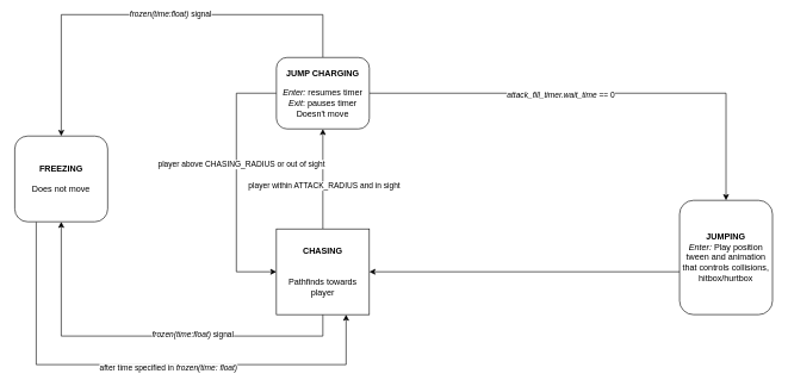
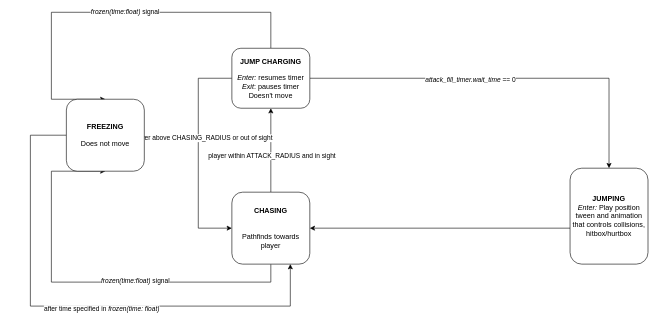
- <mxCell id="18" value="&lt;b&gt;FREEZING&lt;/b&gt;&lt;br&gt;&lt;br&gt;Does not move" style="rounded=1;whiteSpace=wrap;html=1;fontSize=12;glass=0;strokeWidth=1;shadow=0;" vertex="1" parent="1"><mxGeometry x="20" y="190" width="130" height="120" as="geometry" /></mxCell>
+ <mxCell id="18" value="&lt;b&gt;FREEZING&lt;/b&gt;&lt;br&gt;&lt;br&gt;Does not move" style="rounded=1;whiteSpace=wrap;html=1;fontSize=12;glass=0;strokeWidth=1;shadow=0;" vertex="1" parent="1"><mxGeometry x="110" y="165" width="130" height="120" as="geometry" /></mxCell>
- <mxCell id="6" value="&lt;b&gt;CHASING&lt;/b&gt;&lt;br&gt;&lt;br&gt;&lt;br&gt;Pathfinds towards player" style="whiteSpace=wrap;html=1;fontSize=12;glass=0;strokeWidth=1;shadow=0;rounded=0;" parent="1" vertex="1"><mxGeometry x="386" y="320" width="130" height="120" as="geometry" /></mxCell>
+ <mxCell id="6" value="&lt;b&gt;CHASING&lt;/b&gt;&lt;br&gt;&lt;br&gt;&lt;br&gt;Pathfinds towards player" style="rounded=1;whiteSpace=wrap;html=1;fontSize=12;glass=0;strokeWidth=1;shadow=0;" parent="1" vertex="1"><mxGeometry x="386" y="320" width="130" height="120" as="geometry" /></mxCell>
